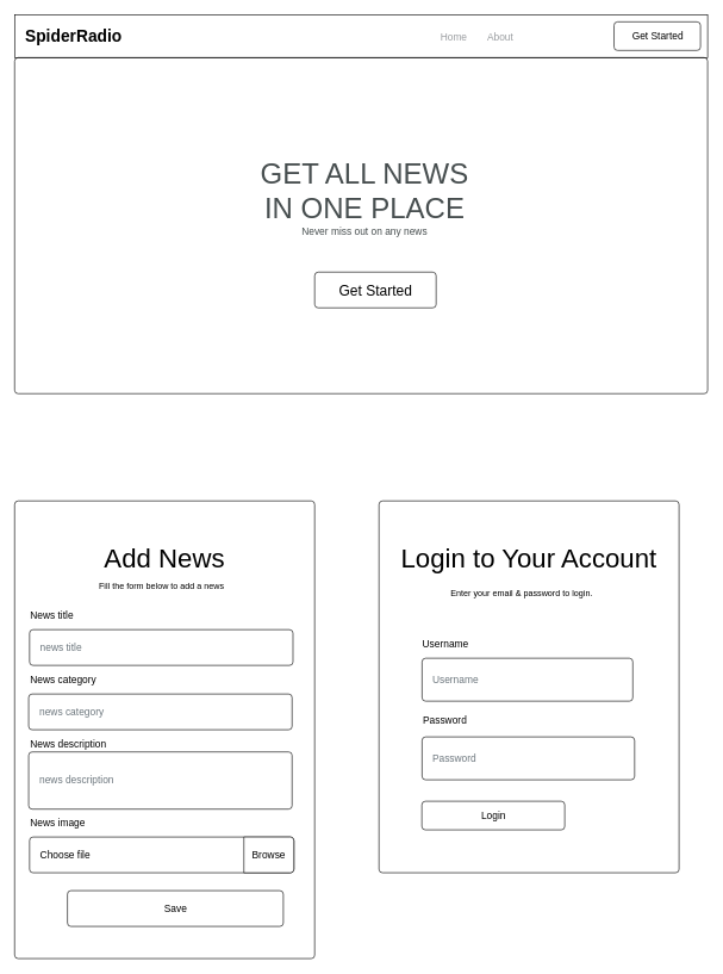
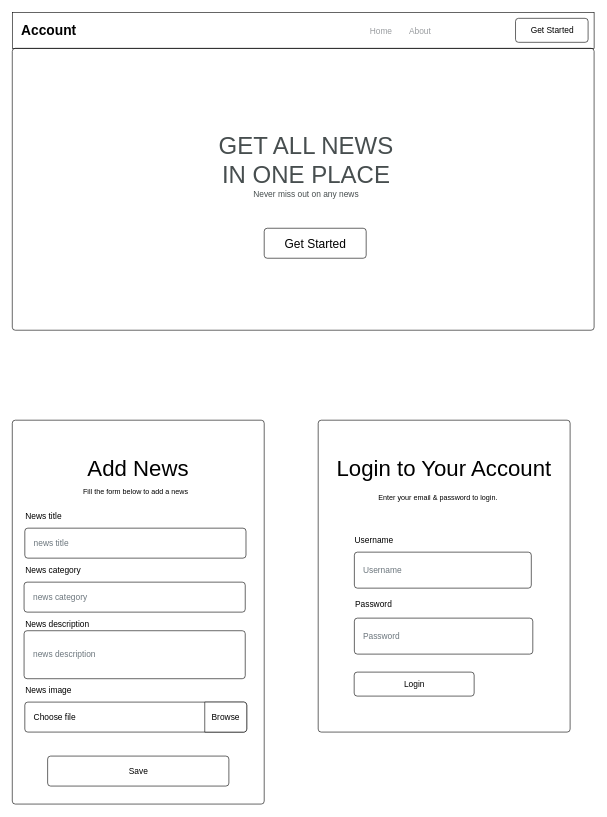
- <mxCell id="4" value="&lt;span style=&quot;font-size: 23px&quot;&gt;&lt;b&gt;SpiderRadio&lt;/b&gt;&lt;/span&gt;" style="html=1;shadow=0;dashed=0;fontSize=16;align=left;spacing=15;fillColor=none;" parent="1" vertex="1"><mxGeometry x="20" y="20" width="970" height="60" as="geometry" /></mxCell>
+ <mxCell id="4" value="&lt;span style=&quot;font-size: 23px&quot;&gt;&lt;b&gt;Account&lt;/b&gt;&lt;/span&gt;" style="html=1;shadow=0;dashed=0;fontSize=16;align=left;spacing=15;fillColor=none;" parent="1" vertex="1"><mxGeometry x="20" y="20" width="970" height="60" as="geometry" /></mxCell>
- <mxCell id="12" value="Save" style="html=1;shadow=0;dashed=0;shape=mxgraph.bootstrap.rrect;rSize=5;align=center;fontSize=14;fillColor=none;" parent="1" vertex="1"><mxGeometry x="93.91" y="1245" width="302.19" height="50" as="geometry" /></mxCell>
+ <mxCell id="12" value="Save" style="html=1;shadow=0;dashed=0;shape=mxgraph.bootstrap.rrect;rSize=5;align=center;fontSize=14;fillColor=none;" parent="1" vertex="1"><mxGeometry x="78.91" y="1260" width="302.19" height="50" as="geometry" /></mxCell>
